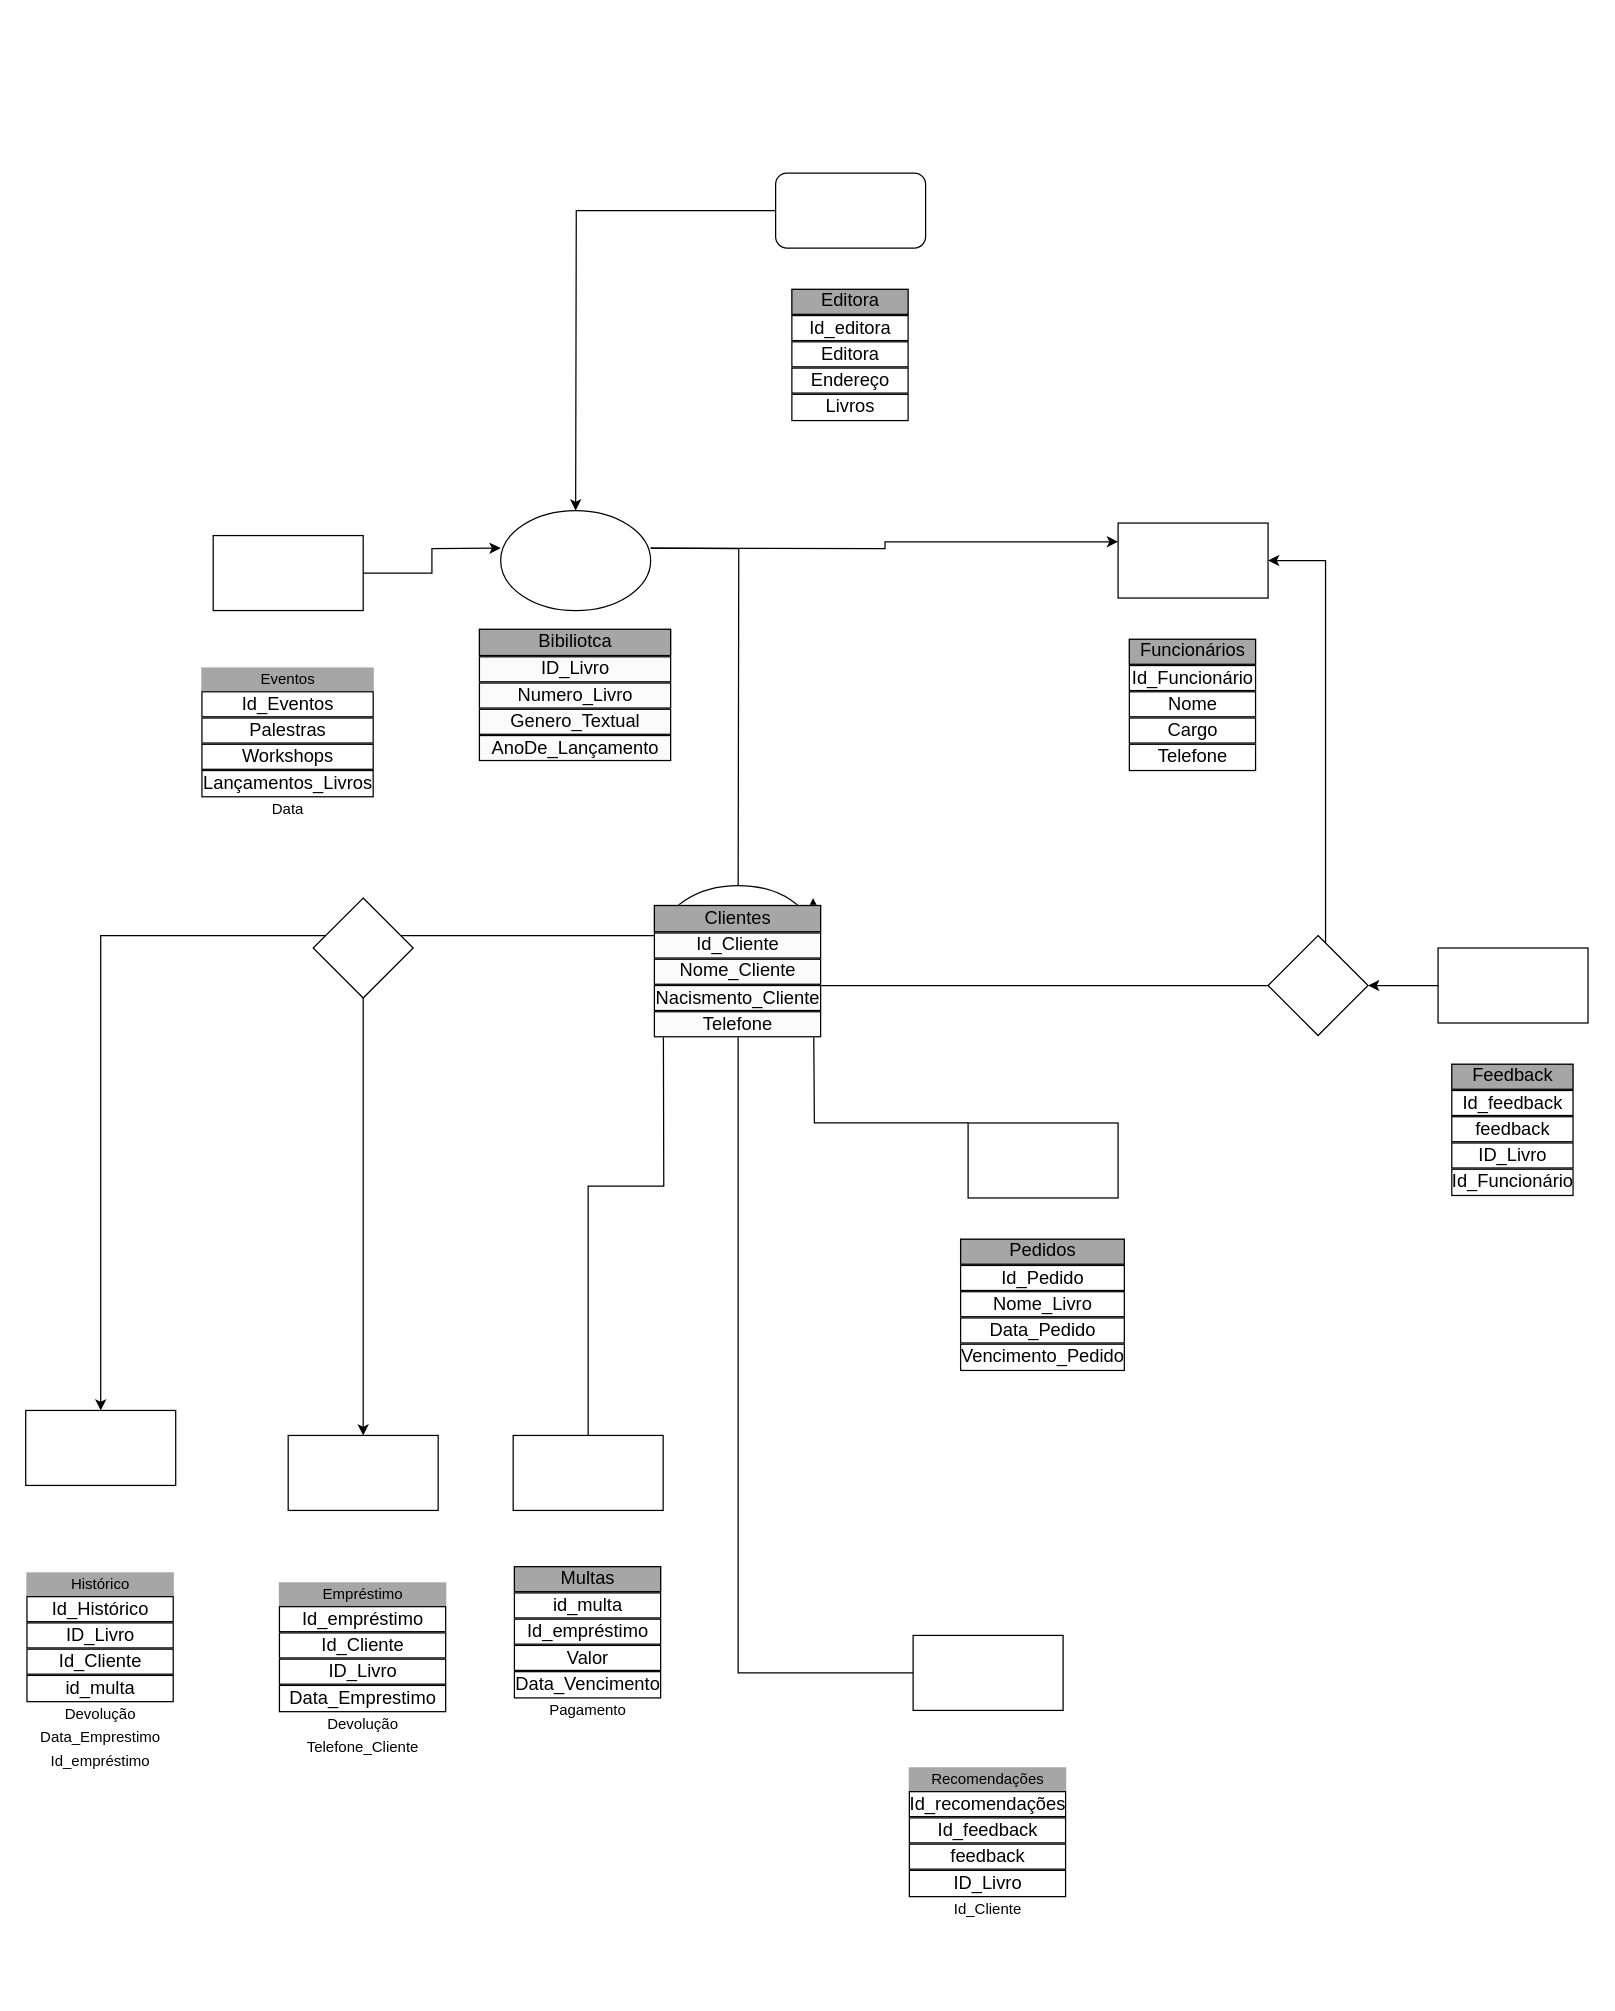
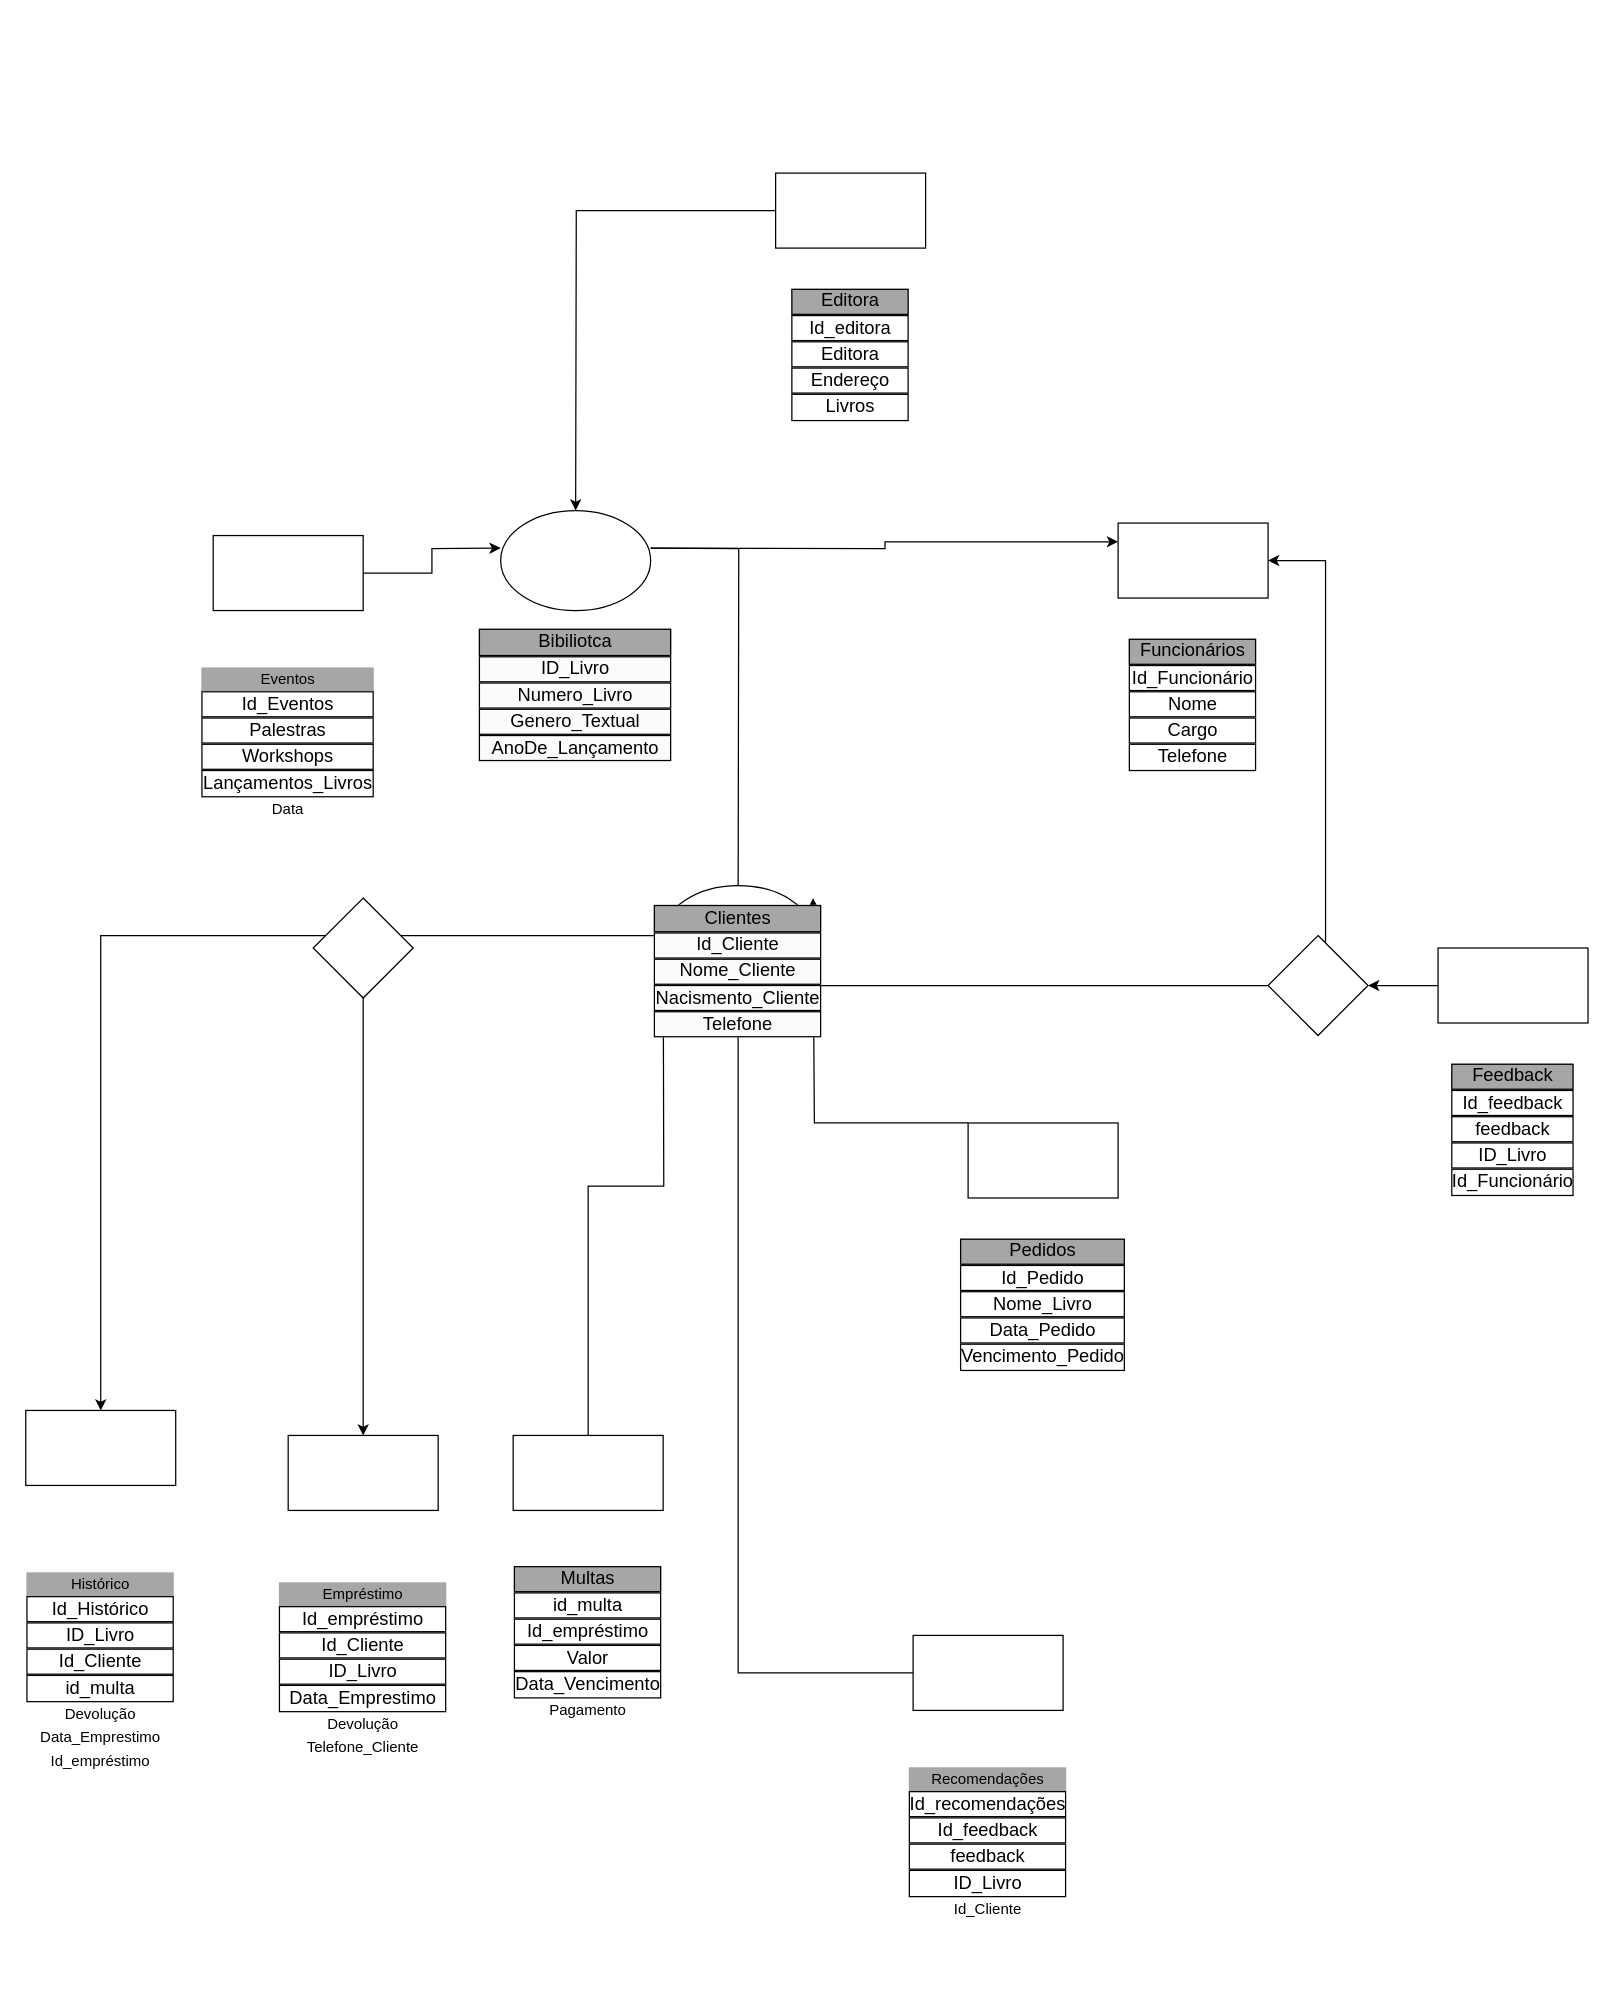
- <mxCell id="5" value="&lt;table style=&quot;border-collapse:&lt;br/&gt; collapse;width:71pt&quot; width=&quot;94&quot; cellspacing=&quot;0&quot; cellpadding=&quot;0&quot; border=&quot;0&quot;&gt;&lt;br/&gt; &lt;colgroup&gt;&lt;col style=&quot;mso-width-source:userset;mso-width-alt:3356;width:71pt&quot; width=&quot;94&quot;&gt;&lt;br/&gt; &lt;/colgroup&gt;&lt;tbody&gt;&lt;tr style=&quot;height:14.4pt&quot; height=&quot;19&quot;&gt;&lt;br/&gt;  &lt;td style=&quot;height: 14.4pt; width: 71pt; font-size: 11pt; font-family: &amp;quot;Aptos Narrow&amp;quot;, sans-serif; border: 0.5pt solid windowtext; background: rgb(166, 166, 166);&quot; width=&quot;94&quot; class=&quot;xl66&quot; height=&quot;19&quot;&gt;Editora&lt;/td&gt;&lt;br/&gt; &lt;/tr&gt;&lt;br/&gt; &lt;tr style=&quot;height:14.4pt&quot; height=&quot;19&quot;&gt;&lt;br/&gt;  &lt;td style=&quot;height: 14.4pt; font-size: 11pt; font-family: &amp;quot;Aptos Narrow&amp;quot;, sans-serif; border: 0.5pt solid windowtext;&quot; class=&quot;xl65&quot; height=&quot;19&quot;&gt;Id_editora&lt;/td&gt;&lt;br/&gt; &lt;/tr&gt;&lt;br/&gt; &lt;tr style=&quot;height:14.4pt&quot; height=&quot;19&quot;&gt;&lt;br/&gt;  &lt;td style=&quot;height: 14.4pt; font-size: 11pt; font-family: &amp;quot;Aptos Narrow&amp;quot;, sans-serif; border: 0.5pt solid windowtext;&quot; class=&quot;xl65&quot; height=&quot;19&quot;&gt;Editora&lt;/td&gt;&lt;br/&gt; &lt;/tr&gt;&lt;br/&gt; &lt;tr style=&quot;height:14.4pt&quot; height=&quot;19&quot;&gt;&lt;br/&gt;  &lt;td style=&quot;height: 14.4pt; font-size: 11pt; font-family: &amp;quot;Aptos Narrow&amp;quot;, sans-serif; border: 0.5pt solid windowtext;&quot; class=&quot;xl65&quot; height=&quot;19&quot;&gt;Endereço&lt;/td&gt;&lt;br/&gt; &lt;/tr&gt;&lt;br/&gt; &lt;tr style=&quot;height:14.4pt&quot; height=&quot;19&quot;&gt;&lt;br/&gt;  &lt;td style=&quot;height: 14.4pt; font-size: 11pt; font-family: &amp;quot;Aptos Narrow&amp;quot;, sans-serif; border: 0.5pt solid windowtext;&quot; class=&quot;xl65&quot; height=&quot;19&quot;&gt;Livros&lt;/td&gt;&lt;br/&gt; &lt;/tr&gt;&lt;/tbody&gt;&lt;/table&gt;" style="whiteSpace=wrap;html=1;rounded=1;" vertex="1" parent="1"><mxGeometry x="620" y="20" width="120" height="60" as="geometry" /></mxCell>
+ <mxCell id="5" value="&lt;table style=&quot;border-collapse:&lt;br/&gt; collapse;width:71pt&quot; width=&quot;94&quot; cellspacing=&quot;0&quot; cellpadding=&quot;0&quot; border=&quot;0&quot;&gt;&lt;br/&gt; &lt;colgroup&gt;&lt;col style=&quot;mso-width-source:userset;mso-width-alt:3356;width:71pt&quot; width=&quot;94&quot;&gt;&lt;br/&gt; &lt;/colgroup&gt;&lt;tbody&gt;&lt;tr style=&quot;height:14.4pt&quot; height=&quot;19&quot;&gt;&lt;br/&gt;  &lt;td style=&quot;height: 14.4pt; width: 71pt; font-size: 11pt; font-family: &amp;quot;Aptos Narrow&amp;quot;, sans-serif; border: 0.5pt solid windowtext; background: rgb(166, 166, 166);&quot; width=&quot;94&quot; class=&quot;xl66&quot; height=&quot;19&quot;&gt;Editora&lt;/td&gt;&lt;br/&gt; &lt;/tr&gt;&lt;br/&gt; &lt;tr style=&quot;height:14.4pt&quot; height=&quot;19&quot;&gt;&lt;br/&gt;  &lt;td style=&quot;height: 14.4pt; font-size: 11pt; font-family: &amp;quot;Aptos Narrow&amp;quot;, sans-serif; border: 0.5pt solid windowtext;&quot; class=&quot;xl65&quot; height=&quot;19&quot;&gt;Id_editora&lt;/td&gt;&lt;br/&gt; &lt;/tr&gt;&lt;br/&gt; &lt;tr style=&quot;height:14.4pt&quot; height=&quot;19&quot;&gt;&lt;br/&gt;  &lt;td style=&quot;height: 14.4pt; font-size: 11pt; font-family: &amp;quot;Aptos Narrow&amp;quot;, sans-serif; border: 0.5pt solid windowtext;&quot; class=&quot;xl65&quot; height=&quot;19&quot;&gt;Editora&lt;/td&gt;&lt;br/&gt; &lt;/tr&gt;&lt;br/&gt; &lt;tr style=&quot;height:14.4pt&quot; height=&quot;19&quot;&gt;&lt;br/&gt;  &lt;td style=&quot;height: 14.4pt; font-size: 11pt; font-family: &amp;quot;Aptos Narrow&amp;quot;, sans-serif; border: 0.5pt solid windowtext;&quot; class=&quot;xl65&quot; height=&quot;19&quot;&gt;Endereço&lt;/td&gt;&lt;br/&gt; &lt;/tr&gt;&lt;br/&gt; &lt;tr style=&quot;height:14.4pt&quot; height=&quot;19&quot;&gt;&lt;br/&gt;  &lt;td style=&quot;height: 14.4pt; font-size: 11pt; font-family: &amp;quot;Aptos Narrow&amp;quot;, sans-serif; border: 0.5pt solid windowtext;&quot; class=&quot;xl65&quot; height=&quot;19&quot;&gt;Livros&lt;/td&gt;&lt;br/&gt; &lt;/tr&gt;&lt;/tbody&gt;&lt;/table&gt;" style="rounded=0;whiteSpace=wrap;html=1;" vertex="1" parent="1"><mxGeometry x="620" y="20" width="120" height="60" as="geometry" /></mxCell>
